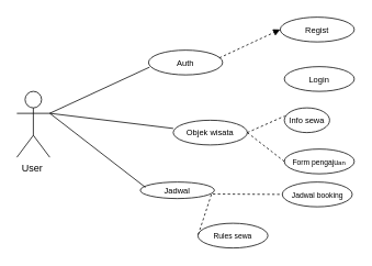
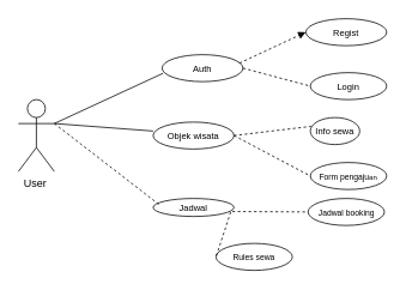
+ <mxCell id="16" value="" style="endArrow=none;dashed=1;html=1;rounded=0;entryX=0;entryY=0.5;entryDx=0;entryDy=0;exitX=1;exitY=0.5;exitDx=0;exitDy=0;" edge="1" parent="1" source="3" target="7"><mxGeometry width="50" height="50" relative="1" as="geometry"><mxPoint x="276" y="79" as="sourcePoint" /><mxPoint x="350" y="45" as="targetPoint" /></mxGeometry></mxCell>
- <mxCell id="4" value="&lt;font style=&quot;font-size: 10px;&quot;&gt;Objek wisata&lt;/font&gt;" style="ellipse;whiteSpace=wrap;html=1;" vertex="1" parent="1"><mxGeometry x="210" y="145" width="90" height="30" as="geometry" /></mxCell>
+ <mxCell id="4" value="&lt;font style=&quot;font-size: 10px;&quot;&gt;Objek wisata&lt;/font&gt;" style="ellipse;whiteSpace=wrap;html=1;" vertex="1" parent="1"><mxGeometry x="170" y="135" width="90" height="30" as="geometry" /></mxCell>
- <mxCell id="14" value="" style="endArrow=none;html=1;rounded=0;exitX=1;exitY=0.333;exitDx=0;exitDy=0;exitPerimeter=0;entryX=0.069;entryY=0.321;entryDx=0;entryDy=0;entryPerimeter=0;" edge="1" parent="1" source="2" target="5"><mxGeometry width="50" height="50" relative="1" as="geometry"><mxPoint x="180" y="130" as="sourcePoint" /><mxPoint x="230" y="80" as="targetPoint" /></mxGeometry></mxCell>
+ <mxCell id="14" value="" style="endArrow=none;html=1;rounded=0;exitX=1;exitY=0.333;exitDx=0;exitDy=0;exitPerimeter=0;entryX=0.069;entryY=0.321;entryDx=0;entryDy=0;entryPerimeter=0;dashed=1;" edge="1" parent="1" source="2" target="5"><mxGeometry width="50" height="50" relative="1" as="geometry"><mxPoint x="180" y="130" as="sourcePoint" /><mxPoint x="230" y="80" as="targetPoint" /></mxGeometry></mxCell>
